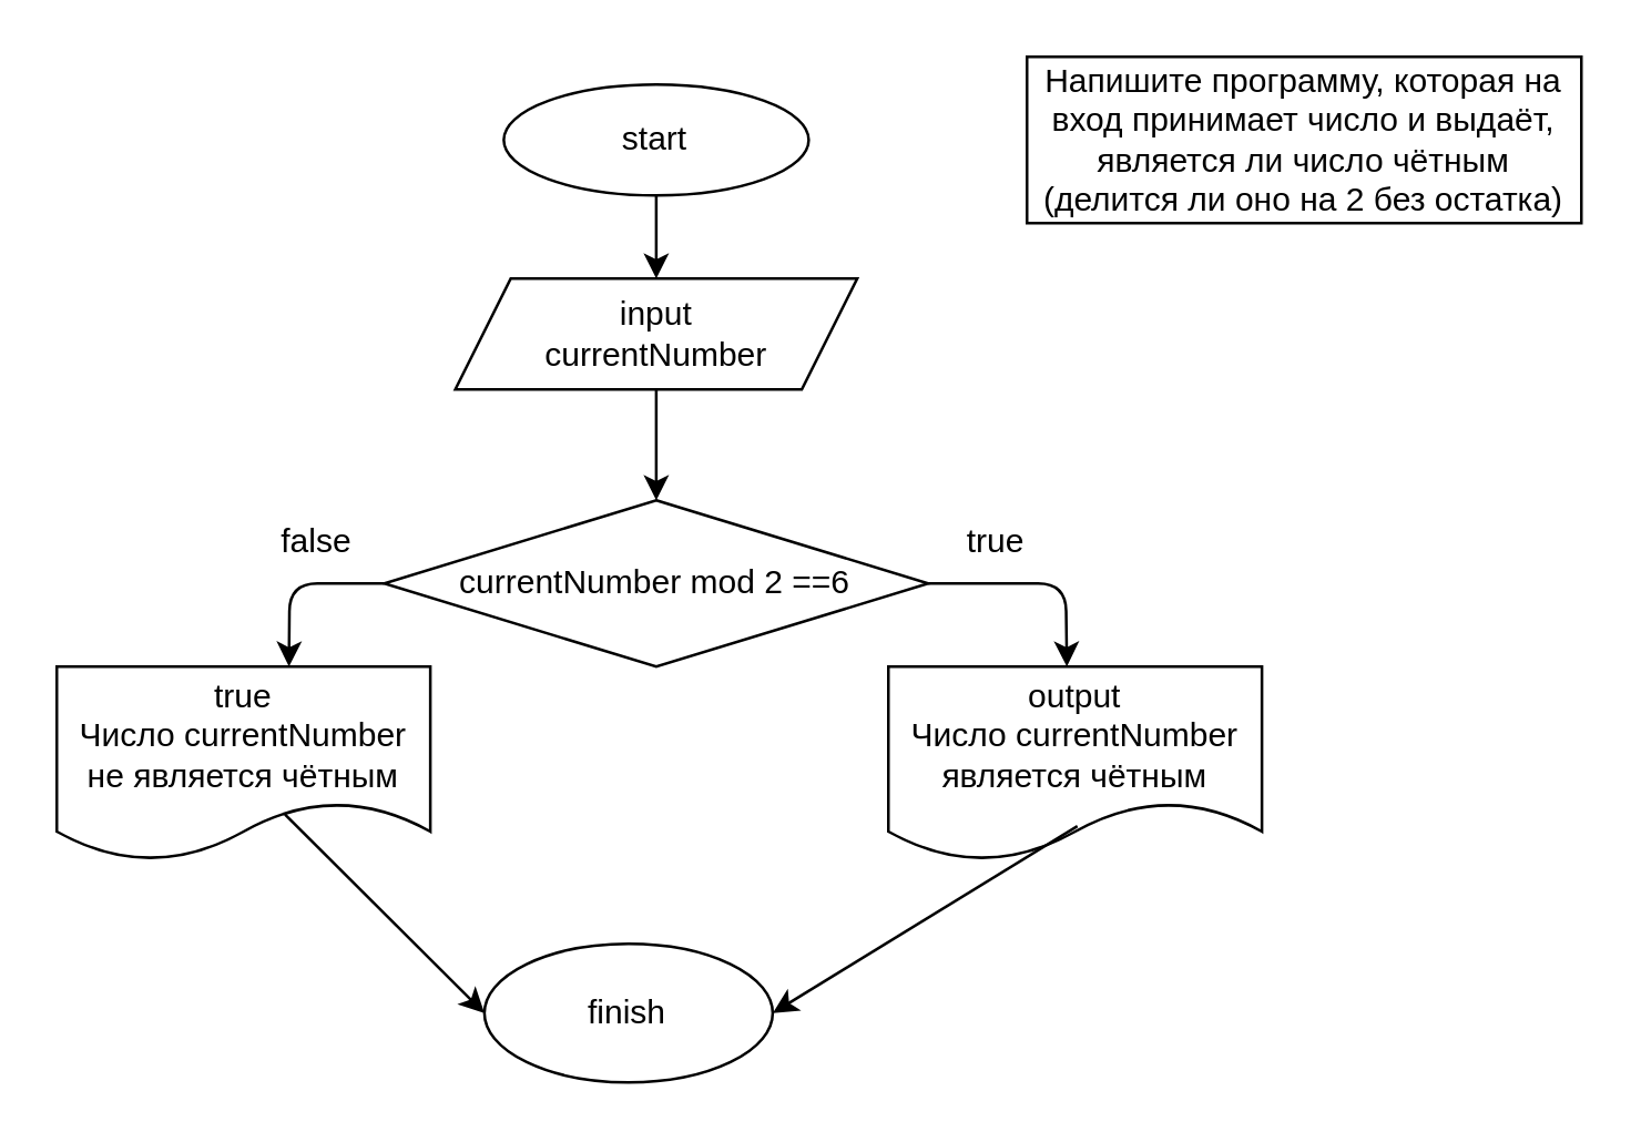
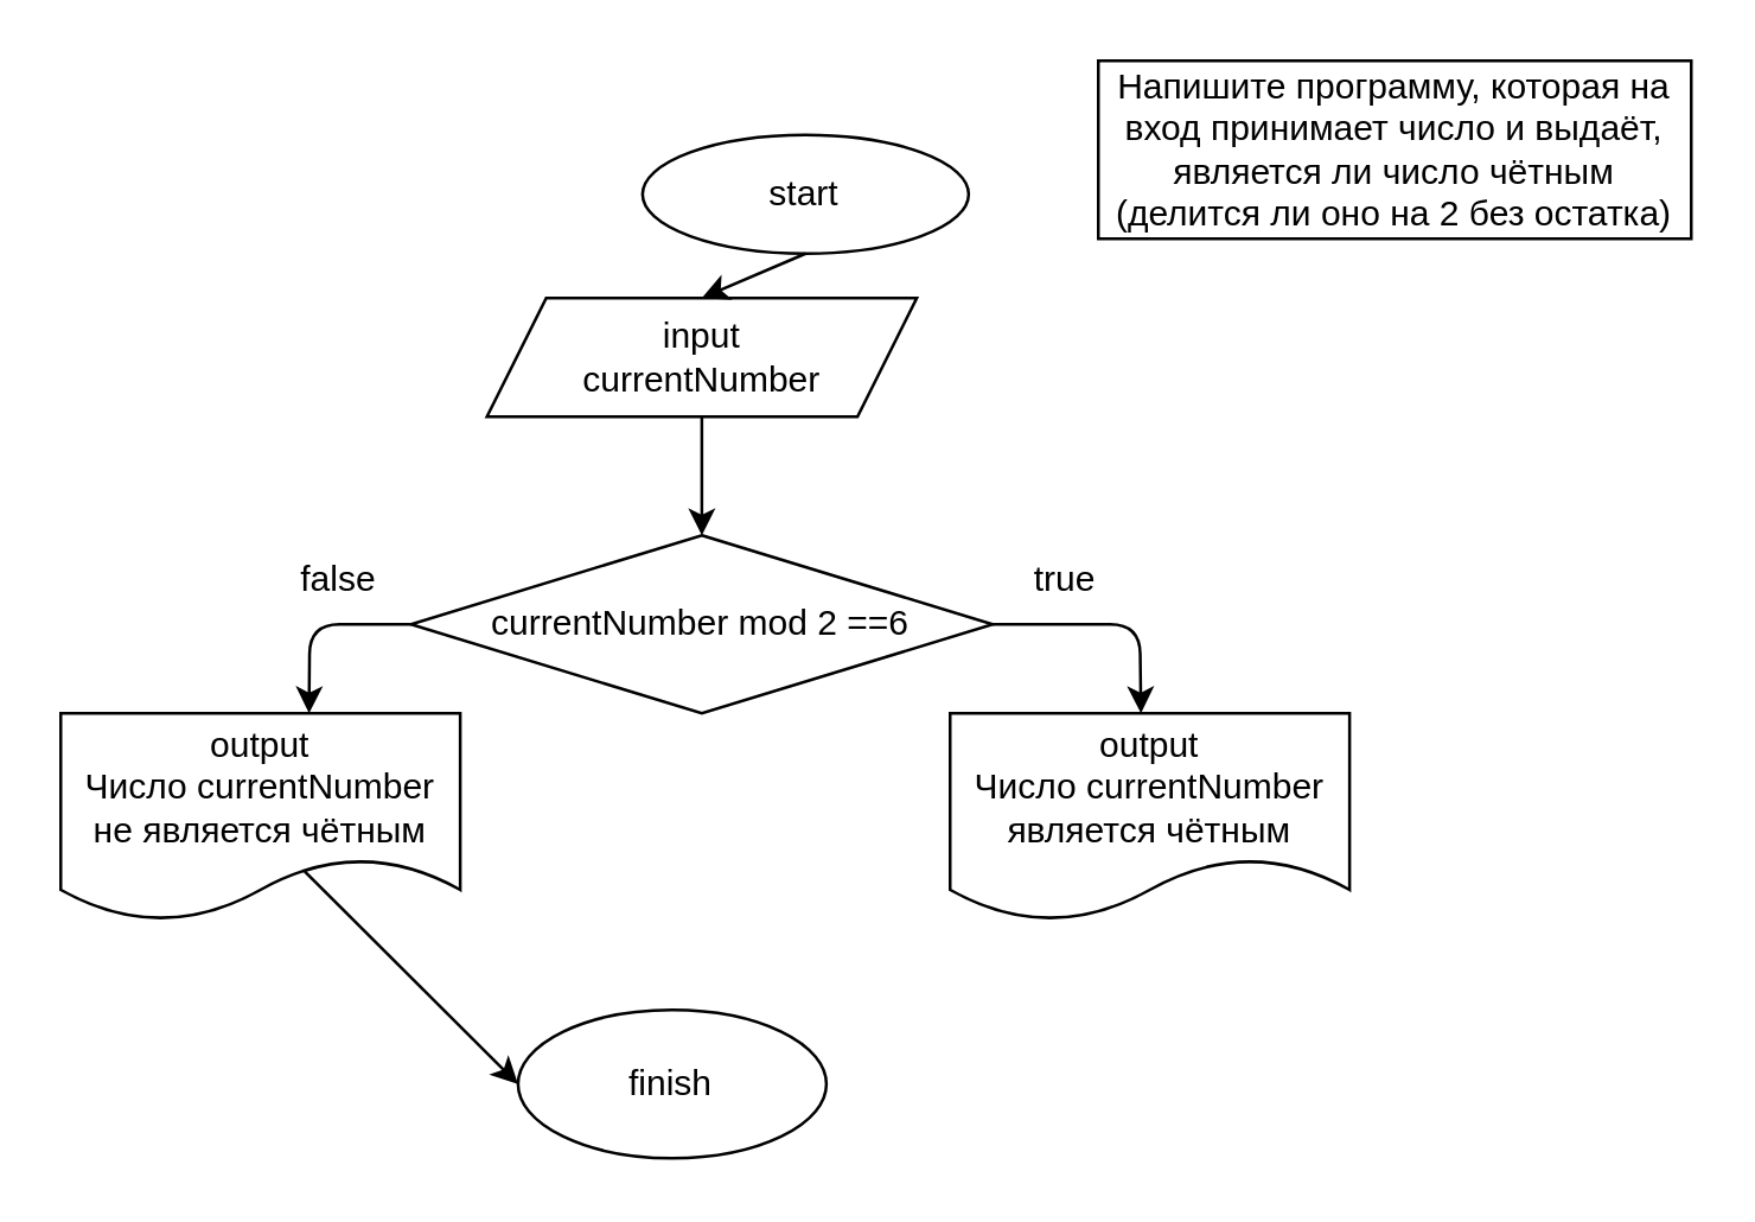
- <mxCell id="2" value="start" style="ellipse;whiteSpace=wrap;html=1;" vertex="1" parent="1"><mxGeometry x="181.25" y="30" width="110" height="40" as="geometry" /></mxCell>
+ <mxCell id="2" value="start" style="ellipse;whiteSpace=wrap;html=1;" vertex="1" parent="1"><mxGeometry x="216.25" y="45" width="110" height="40" as="geometry" /></mxCell>
- <mxCell id="14" value="true&lt;br&gt;Число currentNumber&lt;br&gt;не является чётным" style="shape=document;whiteSpace=wrap;html=1;boundedLbl=1;" vertex="1" parent="1"><mxGeometry x="20" y="240" width="134.75" height="70" as="geometry" /></mxCell>
+ <mxCell id="14" value="output&lt;br&gt;Число currentNumber&lt;br&gt;не является чётным" style="shape=document;whiteSpace=wrap;html=1;boundedLbl=1;" vertex="1" parent="1"><mxGeometry x="20" y="240" width="134.75" height="70" as="geometry" /></mxCell>
- <mxCell id="17" value="" style="endArrow=classic;html=1;entryX=1;entryY=0.5;entryDx=0;entryDy=0;exitX=0.506;exitY=0.822;exitDx=0;exitDy=0;exitPerimeter=0;" edge="1" parent="1" source="10" target="15"><mxGeometry width="50" height="50" relative="1" as="geometry"><mxPoint x="240" y="290" as="sourcePoint" /><mxPoint x="290" y="240" as="targetPoint" /></mxGeometry></mxCell>
